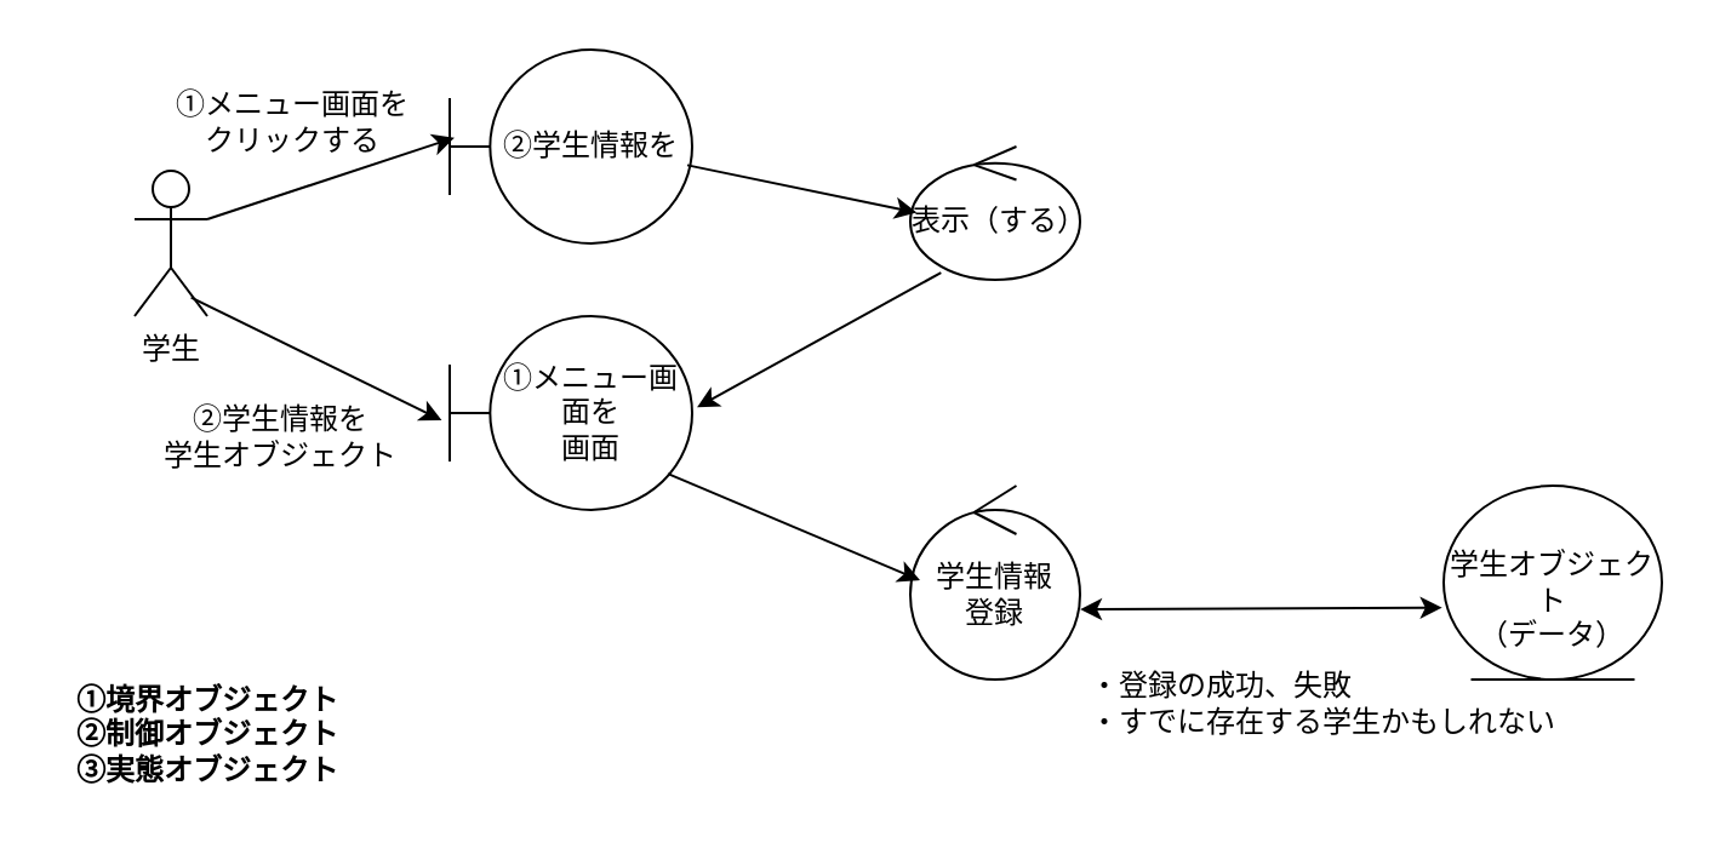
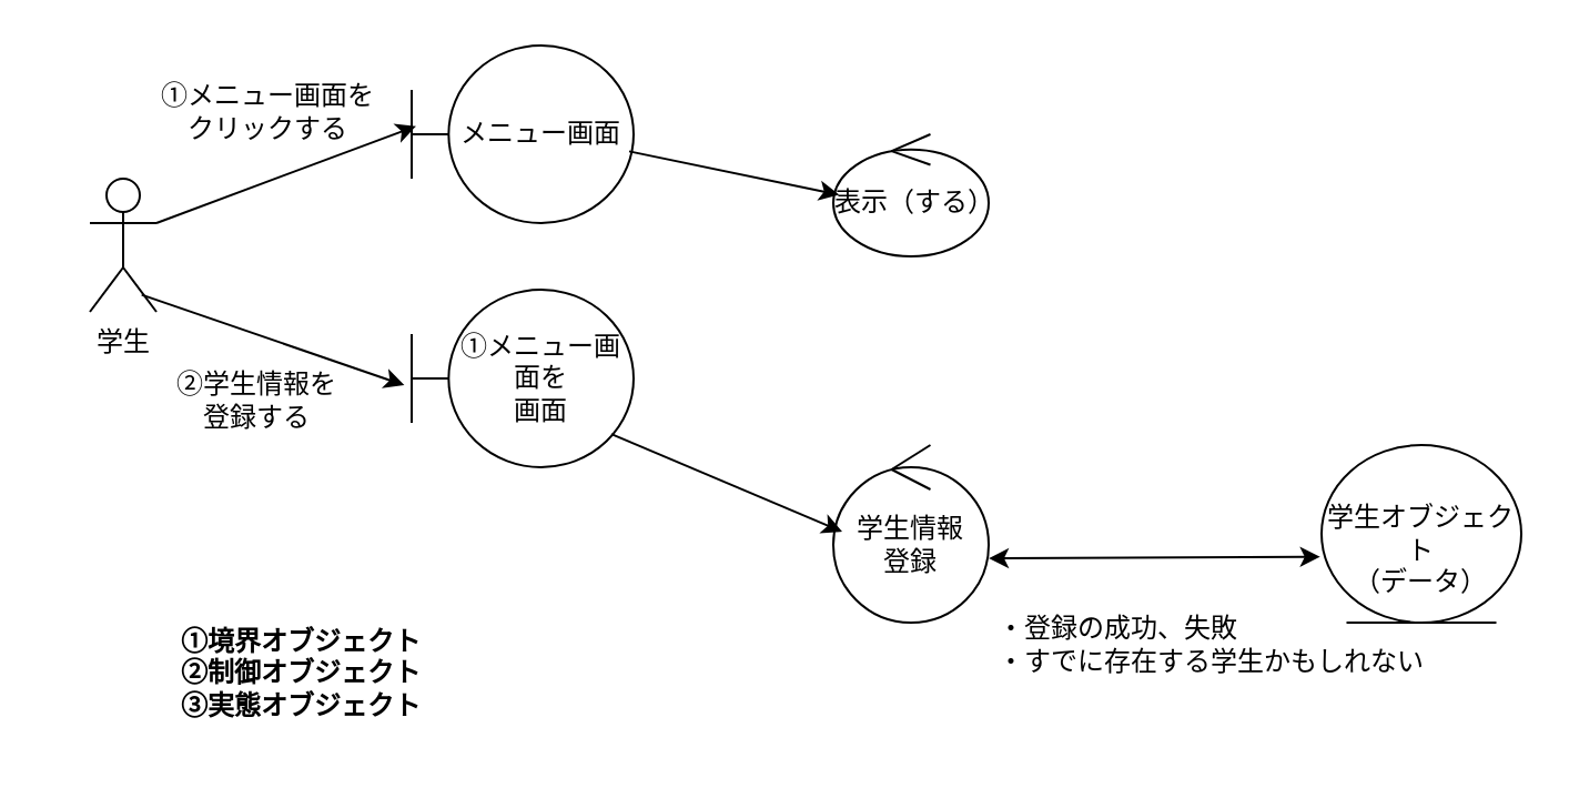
- <mxCell id="3" value="②学生情報を" style="shape=umlBoundary;whiteSpace=wrap;html=1;" vertex="1" parent="1"><mxGeometry x="185" y="20" width="100" height="80" as="geometry" /></mxCell>
+ <mxCell id="3" value="メニュー画面" style="shape=umlBoundary;whiteSpace=wrap;html=1;" vertex="1" parent="1"><mxGeometry x="185" y="20" width="100" height="80" as="geometry" /></mxCell>
- <mxCell id="2" value="学生" style="shape=umlActor;verticalLabelPosition=bottom;verticalAlign=top;html=1;" vertex="1" parent="1"><mxGeometry x="55" y="70" width="30" height="60" as="geometry" /></mxCell>
+ <mxCell id="2" value="学生" style="shape=umlActor;verticalLabelPosition=bottom;verticalAlign=top;html=1;" vertex="1" parent="1"><mxGeometry x="40" y="80" width="30" height="60" as="geometry" /></mxCell>
- <mxCell id="9" value="" style="endArrow=classic;html=1;exitX=0.181;exitY=0.946;exitDx=0;exitDy=0;exitPerimeter=0;entryX=1.02;entryY=0.471;entryDx=0;entryDy=0;entryPerimeter=0;" edge="1" parent="1" source="6" target="8"><mxGeometry width="50" height="50" relative="1" as="geometry"><mxPoint x="293" y="78" as="sourcePoint" /><mxPoint x="388" y="110" as="targetPoint" /></mxGeometry></mxCell>
- <mxCell id="11" value="②学生情報を&lt;div&gt;学生オブジェクト&lt;/div&gt;" style="text;html=1;align=center;verticalAlign=middle;resizable=0;points=[];autosize=1;strokeColor=none;fillColor=none;" vertex="1" parent="1"><mxGeometry x="65" y="160" width="100" height="40" as="geometry" /></mxCell>
+ <mxCell id="11" value="②学生情報を&lt;div&gt;登録する&lt;/div&gt;" style="text;html=1;align=center;verticalAlign=middle;resizable=0;points=[];autosize=1;strokeColor=none;fillColor=none;" vertex="1" parent="1"><mxGeometry x="65" y="160" width="100" height="40" as="geometry" /></mxCell>
- <mxCell id="17" value="&lt;b&gt;①境界オブジェクト&lt;/b&gt;&lt;div&gt;&lt;b&gt;②制御オブジェクト&lt;/b&gt;&lt;/div&gt;&lt;div&gt;&lt;b&gt;③実態オブジェクト&lt;/b&gt;&lt;/div&gt;" style="text;html=1;align=center;verticalAlign=middle;resizable=0;points=[];autosize=1;strokeColor=none;fillColor=none;" vertex="1" parent="1"><mxGeometry x="20" y="273" width="130" height="60" as="geometry" /></mxCell>
+ <mxCell id="17" value="&lt;b&gt;①境界オブジェクト&lt;/b&gt;&lt;div&gt;&lt;b&gt;②制御オブジェクト&lt;/b&gt;&lt;/div&gt;&lt;div&gt;&lt;b&gt;③実態オブジェクト&lt;/b&gt;&lt;/div&gt;" style="text;html=1;align=center;verticalAlign=middle;resizable=0;points=[];autosize=1;strokeColor=none;fillColor=none;" vertex="1" parent="1"><mxGeometry x="70" y="273" width="130" height="60" as="geometry" /></mxCell>
